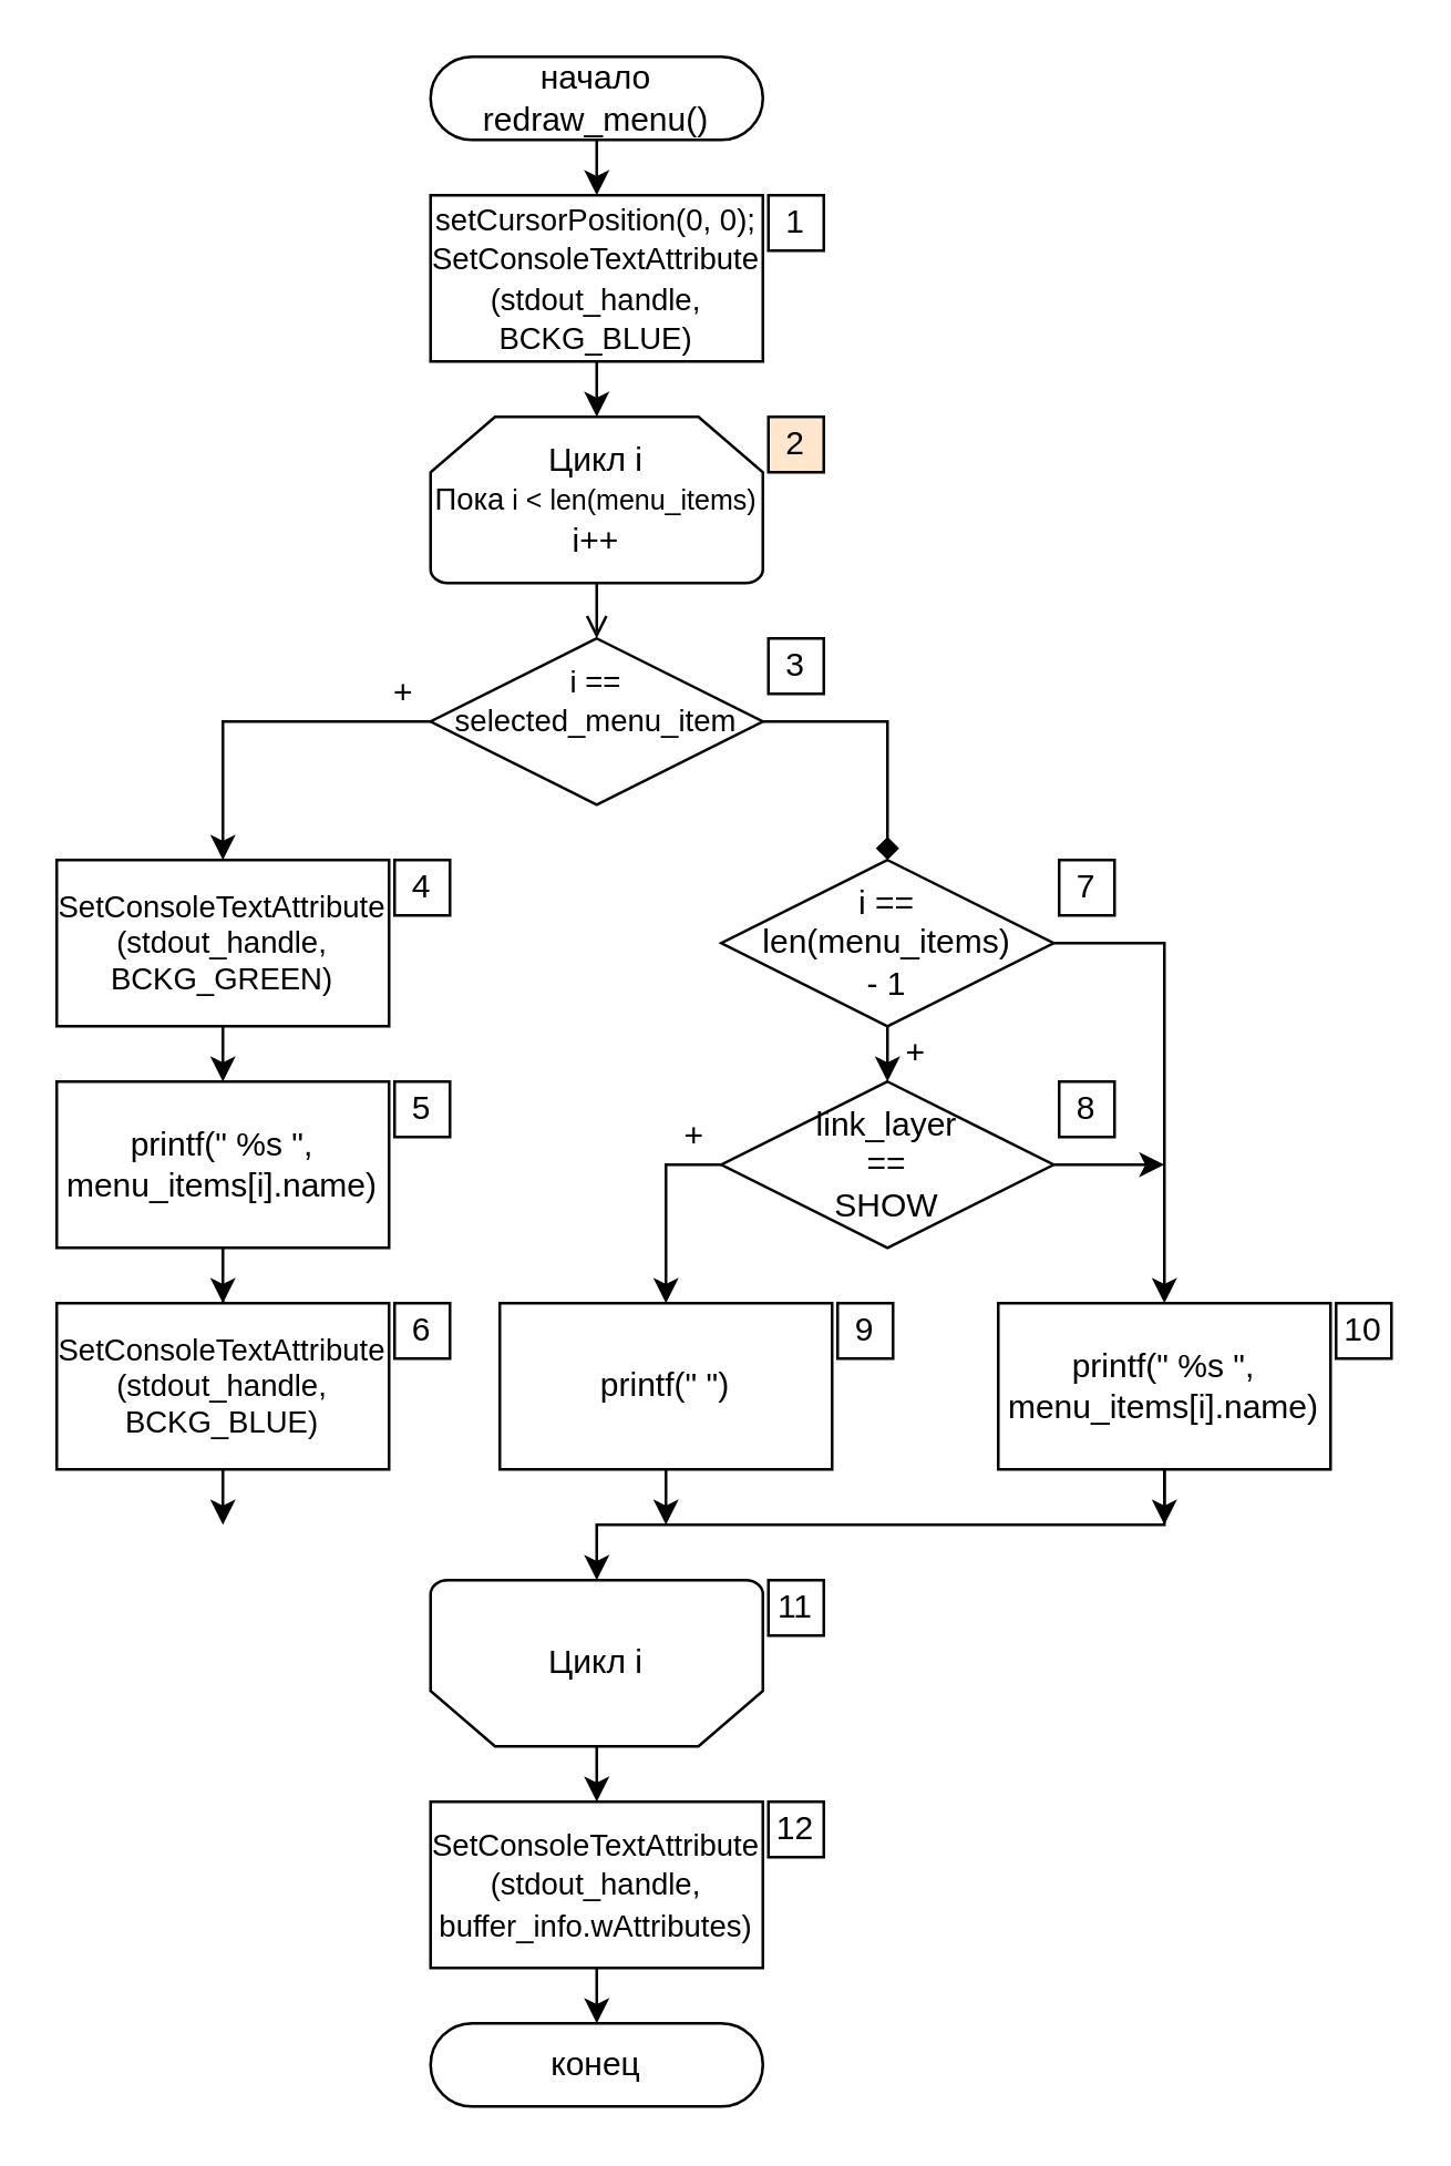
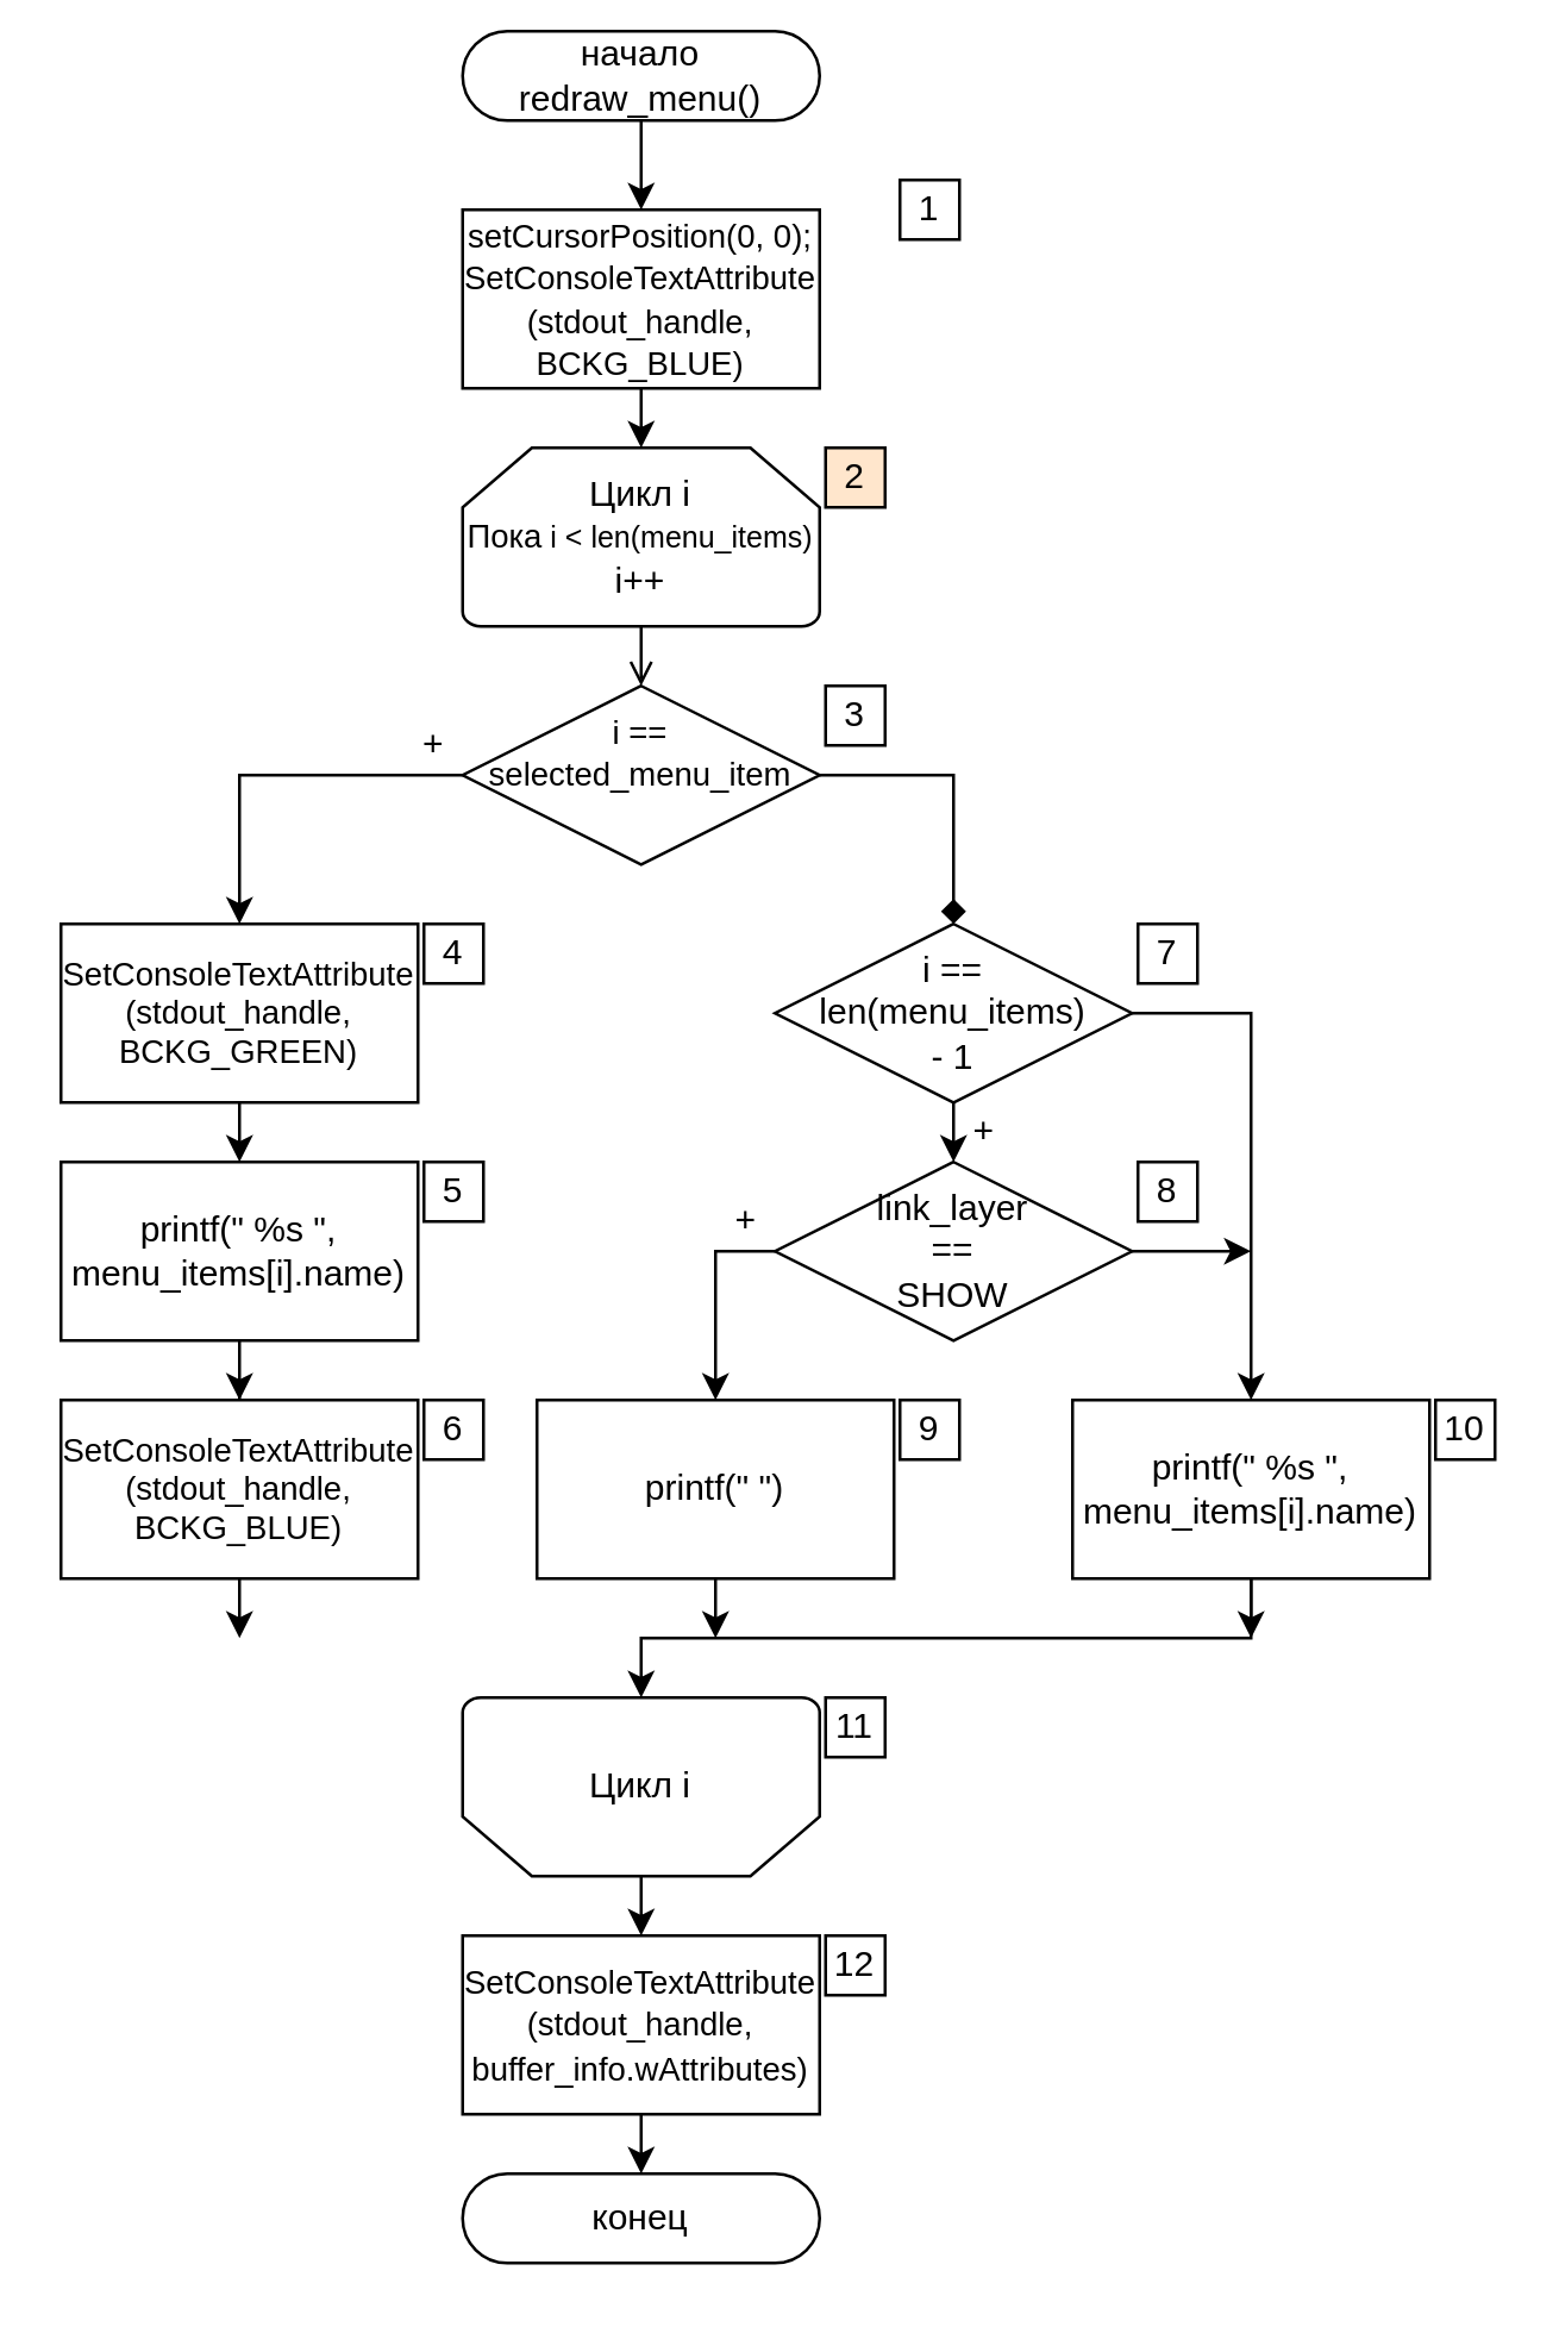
- <mxCell id="2" value="начало&lt;br&gt;redraw_menu()" style="rounded=1;whiteSpace=wrap;html=1;arcSize=50;" parent="1" vertex="1"><mxGeometry x="155" width="120" height="30" as="geometry" y="20" /></mxCell>
+ <mxCell id="2" value="начало&lt;br&gt;redraw_menu()" style="rounded=1;whiteSpace=wrap;html=1;arcSize=50;" parent="1" vertex="1"><mxGeometry x="155" y="10" width="120" height="30" as="geometry" /></mxCell>
- <mxCell id="27" value="1" style="whiteSpace=wrap;html=1;aspect=fixed;" parent="1" vertex="1"><mxGeometry x="277" y="70" width="20" height="20" as="geometry" /></mxCell>
+ <mxCell id="27" value="1" style="whiteSpace=wrap;html=1;aspect=fixed;" parent="1" vertex="1"><mxGeometry x="302" y="60" width="20" height="20" as="geometry" /></mxCell>
